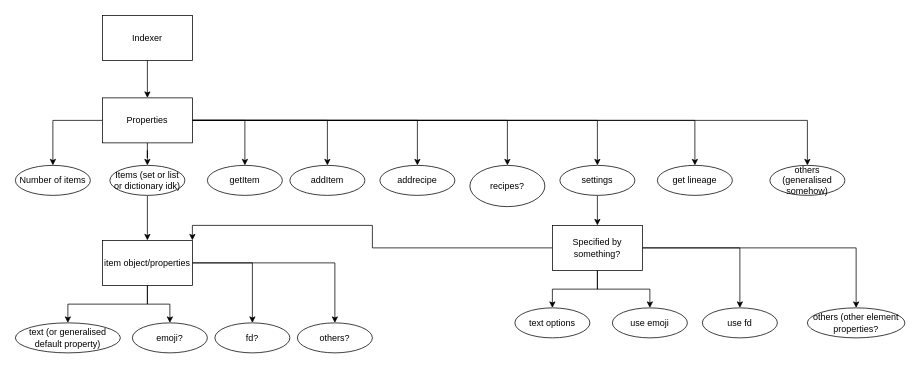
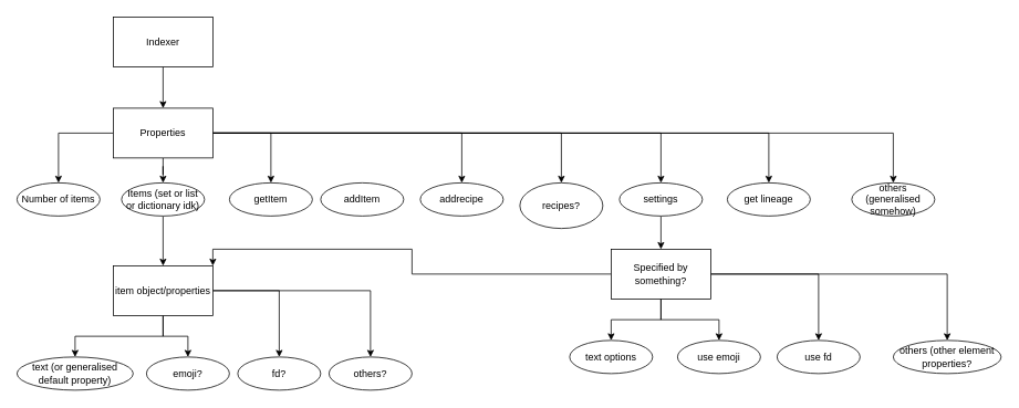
- <mxCell id="6" style="edgeStyle=orthogonalEdgeStyle;rounded=0;orthogonalLoop=1;jettySize=auto;html=1;entryX=0.5;entryY=0;entryDx=0;entryDy=0;" edge="1" parent="1" source="13" target="18"><mxGeometry relative="1" as="geometry" /></mxCell>
